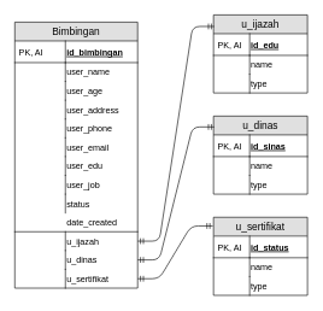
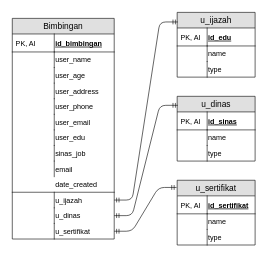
- <mxCell id="17" value="user_job" style="shape=partialRectangle;top=0;left=0;right=0;bottom=0;align=left;verticalAlign=top;fillColor=none;spacingLeft=70;spacingRight=4;overflow=hidden;rotatable=0;points=[[0,0.5],[1,0.5]];portConstraint=eastwest;dropTarget=0;fontSize=12;" vertex="1" parent="2"><mxGeometry y="212" width="170" height="26" as="geometry" /></mxCell>
+ <mxCell id="17" value="sinas_job" style="shape=partialRectangle;top=0;left=0;right=0;bottom=0;align=left;verticalAlign=top;fillColor=none;spacingLeft=70;spacingRight=4;overflow=hidden;rotatable=0;points=[[0,0.5],[1,0.5]];portConstraint=eastwest;dropTarget=0;fontSize=12;" vertex="1" parent="2"><mxGeometry y="212" width="170" height="26" as="geometry" /></mxCell>
- <mxCell id="19" value="status" style="shape=partialRectangle;top=0;left=0;right=0;bottom=0;align=left;verticalAlign=top;fillColor=none;spacingLeft=70;spacingRight=4;overflow=hidden;rotatable=0;points=[[0,0.5],[1,0.5]];portConstraint=eastwest;dropTarget=0;fontSize=12;" vertex="1" parent="2"><mxGeometry y="238" width="170" height="26" as="geometry" /></mxCell>
+ <mxCell id="19" value="email" style="shape=partialRectangle;top=0;left=0;right=0;bottom=0;align=left;verticalAlign=top;fillColor=none;spacingLeft=70;spacingRight=4;overflow=hidden;rotatable=0;points=[[0,0.5],[1,0.5]];portConstraint=eastwest;dropTarget=0;fontSize=12;" vertex="1" parent="2"><mxGeometry y="238" width="170" height="26" as="geometry" /></mxCell>
- <mxCell id="43" value="id_status" style="shape=partialRectangle;top=0;left=0;right=0;bottom=1;align=left;verticalAlign=middle;fillColor=none;spacingLeft=50;spacingRight=4;overflow=hidden;rotatable=0;points=[[0,0.5],[1,0.5]];portConstraint=eastwest;dropTarget=0;fontStyle=5;fontSize=12;" vertex="1" parent="42"><mxGeometry y="26" width="130" height="30" as="geometry" /></mxCell>
+ <mxCell id="43" value="id_sertifikat" style="shape=partialRectangle;top=0;left=0;right=0;bottom=1;align=left;verticalAlign=middle;fillColor=none;spacingLeft=50;spacingRight=4;overflow=hidden;rotatable=0;points=[[0,0.5],[1,0.5]];portConstraint=eastwest;dropTarget=0;fontStyle=5;fontSize=12;" vertex="1" parent="42"><mxGeometry y="26" width="130" height="30" as="geometry" /></mxCell>
